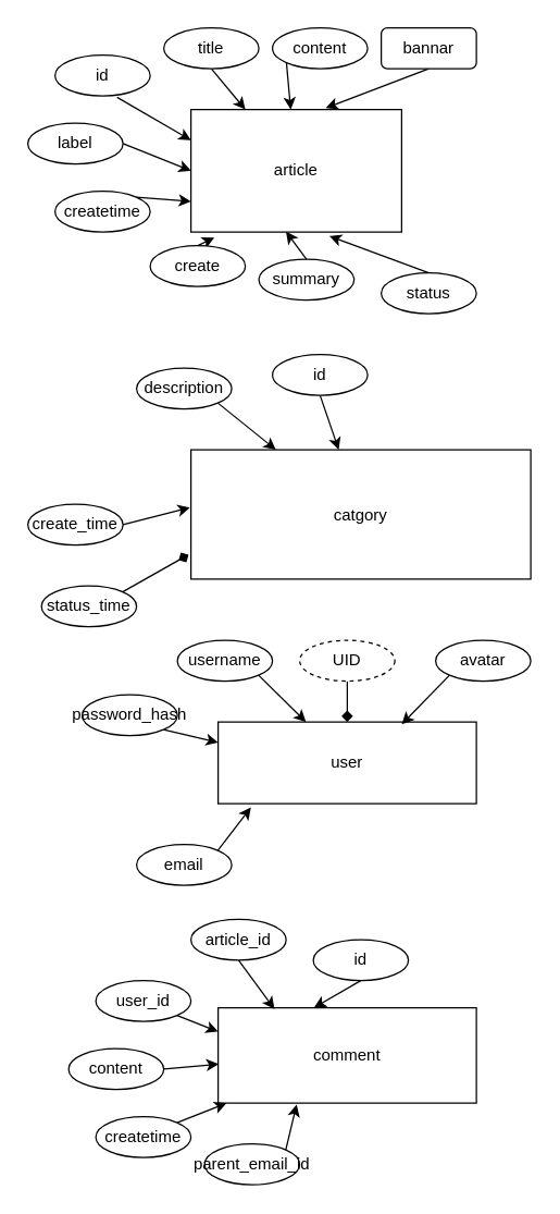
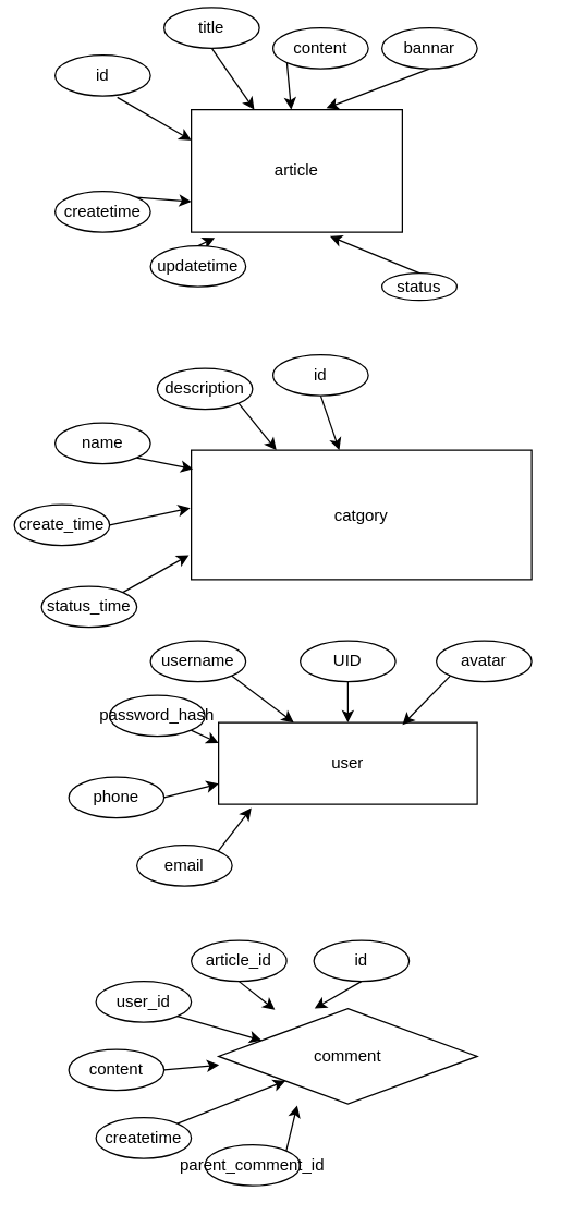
- <mxCell id="6" value="title" style="ellipse;whiteSpace=wrap;html=1;" parent="1" vertex="1"><mxGeometry x="120" y="20" width="70" height="30" as="geometry" /></mxCell>
+ <mxCell id="6" value="title" style="ellipse;whiteSpace=wrap;html=1;" parent="1" vertex="1"><mxGeometry x="120" y="5" width="70" height="30" as="geometry" /></mxCell>
- <mxCell id="18" value="bannar" style="whiteSpace=wrap;html=1;rounded=1;" parent="1" vertex="1"><mxGeometry x="280" y="20" width="70" height="30" as="geometry" /></mxCell>
+ <mxCell id="18" value="bannar" style="ellipse;whiteSpace=wrap;html=1;" parent="1" vertex="1"><mxGeometry x="280" y="20" width="70" height="30" as="geometry" /></mxCell>
- <mxCell id="8" value="label" style="ellipse;whiteSpace=wrap;html=1;" parent="1" vertex="1"><mxGeometry x="20" y="90" width="70" height="30" as="geometry" /></mxCell>
- <mxCell id="7" style="edgeStyle=none;html=1;exitX=1;exitY=0.5;exitDx=0;exitDy=0;entryX=0;entryY=0.5;entryDx=0;entryDy=0;" parent="1" source="8" target="2" edge="1"><mxGeometry relative="1" as="geometry" /></mxCell>
- <mxCell id="9" style="edgeStyle=none;html=1;exitX=0.5;exitY=0;exitDx=0;exitDy=0;entryX=0.451;entryY=0.996;entryDx=0;entryDy=0;entryPerimeter=0;" parent="1" source="10" target="2" edge="1"><mxGeometry relative="1" as="geometry" /></mxCell>
- <mxCell id="14" value="create" style="ellipse;whiteSpace=wrap;html=1;" parent="1" vertex="1"><mxGeometry x="110" y="180" width="70" height="30" as="geometry" /></mxCell>
+ <mxCell id="14" value="updatetime" style="ellipse;whiteSpace=wrap;html=1;" parent="1" vertex="1"><mxGeometry x="110" y="180" width="70" height="30" as="geometry" /></mxCell>
- <mxCell id="10" value="summary" style="ellipse;whiteSpace=wrap;html=1;" parent="1" vertex="1"><mxGeometry x="190" y="190" width="70" height="30" as="geometry" /></mxCell>
- <mxCell id="42" value="status" style="ellipse;whiteSpace=wrap;html=1;" parent="1" vertex="1"><mxGeometry x="280" y="200" width="70" height="30" as="geometry" /></mxCell>
+ <mxCell id="42" value="status" style="ellipse;whiteSpace=wrap;html=1;" parent="1" vertex="1"><mxGeometry x="280" y="200" width="55" height="20" as="geometry" /></mxCell>
- <mxCell id="31" value="description" style="ellipse;whiteSpace=wrap;html=1;" parent="1" vertex="1"><mxGeometry x="100" y="270" width="70" height="30" as="geometry" /></mxCell>
+ <mxCell id="31" value="description" style="ellipse;whiteSpace=wrap;html=1;" parent="1" vertex="1"><mxGeometry x="115" y="270" width="70" height="30" as="geometry" /></mxCell>
+ <mxCell id="33" value="name" style="ellipse;whiteSpace=wrap;html=1;" parent="1" vertex="1"><mxGeometry x="40" y="310" width="70" height="30" as="geometry" /></mxCell>
+ <mxCell id="32" style="edgeStyle=none;html=1;exitX=1;exitY=1;exitDx=0;exitDy=0;entryX=0.005;entryY=0.146;entryDx=0;entryDy=0;entryPerimeter=0;" parent="1" source="33" target="19" edge="1"><mxGeometry relative="1" as="geometry" /></mxCell>
- <mxCell id="35" value="create_time" style="ellipse;whiteSpace=wrap;html=1;" parent="1" vertex="1"><mxGeometry x="20" y="370" width="70" height="30" as="geometry" /></mxCell>
+ <mxCell id="35" value="create_time" style="ellipse;whiteSpace=wrap;html=1;" parent="1" vertex="1"><mxGeometry x="10" y="370" width="70" height="30" as="geometry" /></mxCell>
- <mxCell id="36" style="edgeStyle=none;html=1;exitX=1;exitY=0;exitDx=0;exitDy=0;entryX=-0.007;entryY=0.811;entryDx=0;entryDy=0;entryPerimeter=0;endArrow=diamond;" parent="1" source="37" target="19" edge="1"><mxGeometry relative="1" as="geometry" /></mxCell>
+ <mxCell id="36" style="edgeStyle=none;html=1;exitX=1;exitY=0;exitDx=0;exitDy=0;entryX=-0.007;entryY=0.811;entryDx=0;entryDy=0;entryPerimeter=0;" parent="1" source="37" target="19" edge="1"><mxGeometry relative="1" as="geometry" /></mxCell>
- <mxCell id="27" value="username" style="ellipse;whiteSpace=wrap;html=1;" parent="1" vertex="1"><mxGeometry x="130" y="470" width="70" height="30" as="geometry" /></mxCell>
+ <mxCell id="27" value="username" style="ellipse;whiteSpace=wrap;html=1;" parent="1" vertex="1"><mxGeometry x="110" y="470" width="70" height="30" as="geometry" /></mxCell>
- <mxCell id="21" value="UID" style="ellipse;whiteSpace=wrap;html=1;dashed=1;" parent="1" vertex="1"><mxGeometry x="220" y="470" width="70" height="30" as="geometry" /></mxCell>
+ <mxCell id="21" value="UID" style="ellipse;whiteSpace=wrap;html=1;" parent="1" vertex="1"><mxGeometry x="220" y="470" width="70" height="30" as="geometry" /></mxCell>
- <mxCell id="20" style="edgeStyle=none;html=1;exitX=0.5;exitY=1;exitDx=0;exitDy=0;entryX=0.5;entryY=0;entryDx=0;entryDy=0;endArrow=diamond;" parent="1" source="21" target="38" edge="1"><mxGeometry relative="1" as="geometry" /></mxCell>
+ <mxCell id="20" style="edgeStyle=none;html=1;exitX=0.5;exitY=1;exitDx=0;exitDy=0;entryX=0.5;entryY=0;entryDx=0;entryDy=0;" parent="1" source="21" target="38" edge="1"><mxGeometry relative="1" as="geometry" /></mxCell>
- <mxCell id="23" value="password_hash" style="ellipse;whiteSpace=wrap;html=1;" parent="1" vertex="1"><mxGeometry x="60" y="510" width="70" height="30" as="geometry" /></mxCell>
+ <mxCell id="23" value="password_hash" style="ellipse;whiteSpace=wrap;html=1;" parent="1" vertex="1"><mxGeometry x="80" y="510" width="70" height="30" as="geometry" /></mxCell>
+ <mxCell id="24" style="edgeStyle=none;html=1;exitX=1;exitY=0.5;exitDx=0;exitDy=0;entryX=0;entryY=0.75;entryDx=0;entryDy=0;" parent="1" source="25" target="38" edge="1"><mxGeometry relative="1" as="geometry" /></mxCell>
+ <mxCell id="25" value="phone" style="ellipse;whiteSpace=wrap;html=1;" parent="1" vertex="1"><mxGeometry x="50" y="570" width="70" height="30" as="geometry" /></mxCell>
- <mxCell id="47" value="article_id" style="ellipse;whiteSpace=wrap;html=1;" parent="1" vertex="1"><mxGeometry x="140" y="675" width="70" height="30" as="geometry" /></mxCell>
+ <mxCell id="47" value="article_id" style="ellipse;whiteSpace=wrap;html=1;" parent="1" vertex="1"><mxGeometry x="140" y="690" width="70" height="30" as="geometry" /></mxCell>
- <mxCell id="45" value="comment" style="rounded=0;whiteSpace=wrap;html=1;" parent="1" vertex="1"><mxGeometry x="160" y="740" width="190" height="70" as="geometry" /></mxCell>
+ <mxCell id="45" value="comment" style="rhombus;whiteSpace=wrap;html=1;" parent="1" vertex="1"><mxGeometry x="160" y="740" width="190" height="70" as="geometry" /></mxCell>
- <mxCell id="57" value="parent_email_id" style="ellipse;whiteSpace=wrap;html=1;" parent="1" vertex="1"><mxGeometry x="150" y="840" width="70" height="30" as="geometry" /></mxCell>
+ <mxCell id="57" value="parent_comment_id" style="ellipse;whiteSpace=wrap;html=1;" parent="1" vertex="1"><mxGeometry x="150" y="840" width="70" height="30" as="geometry" /></mxCell>
